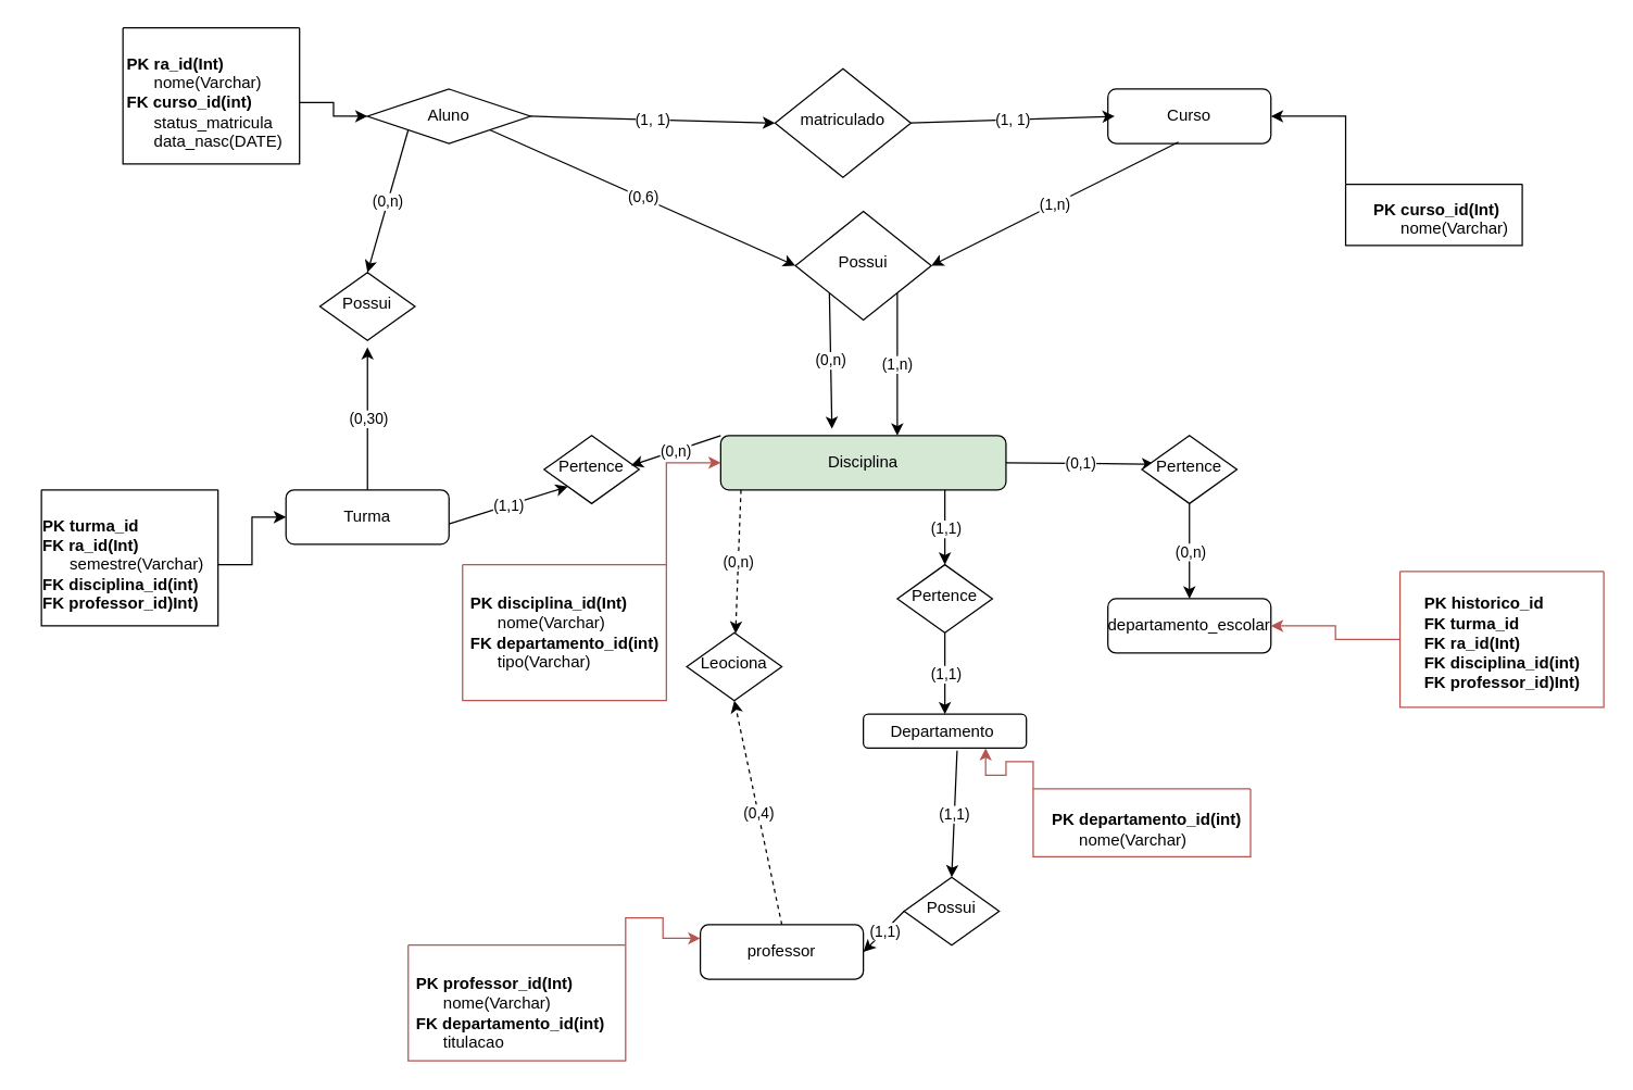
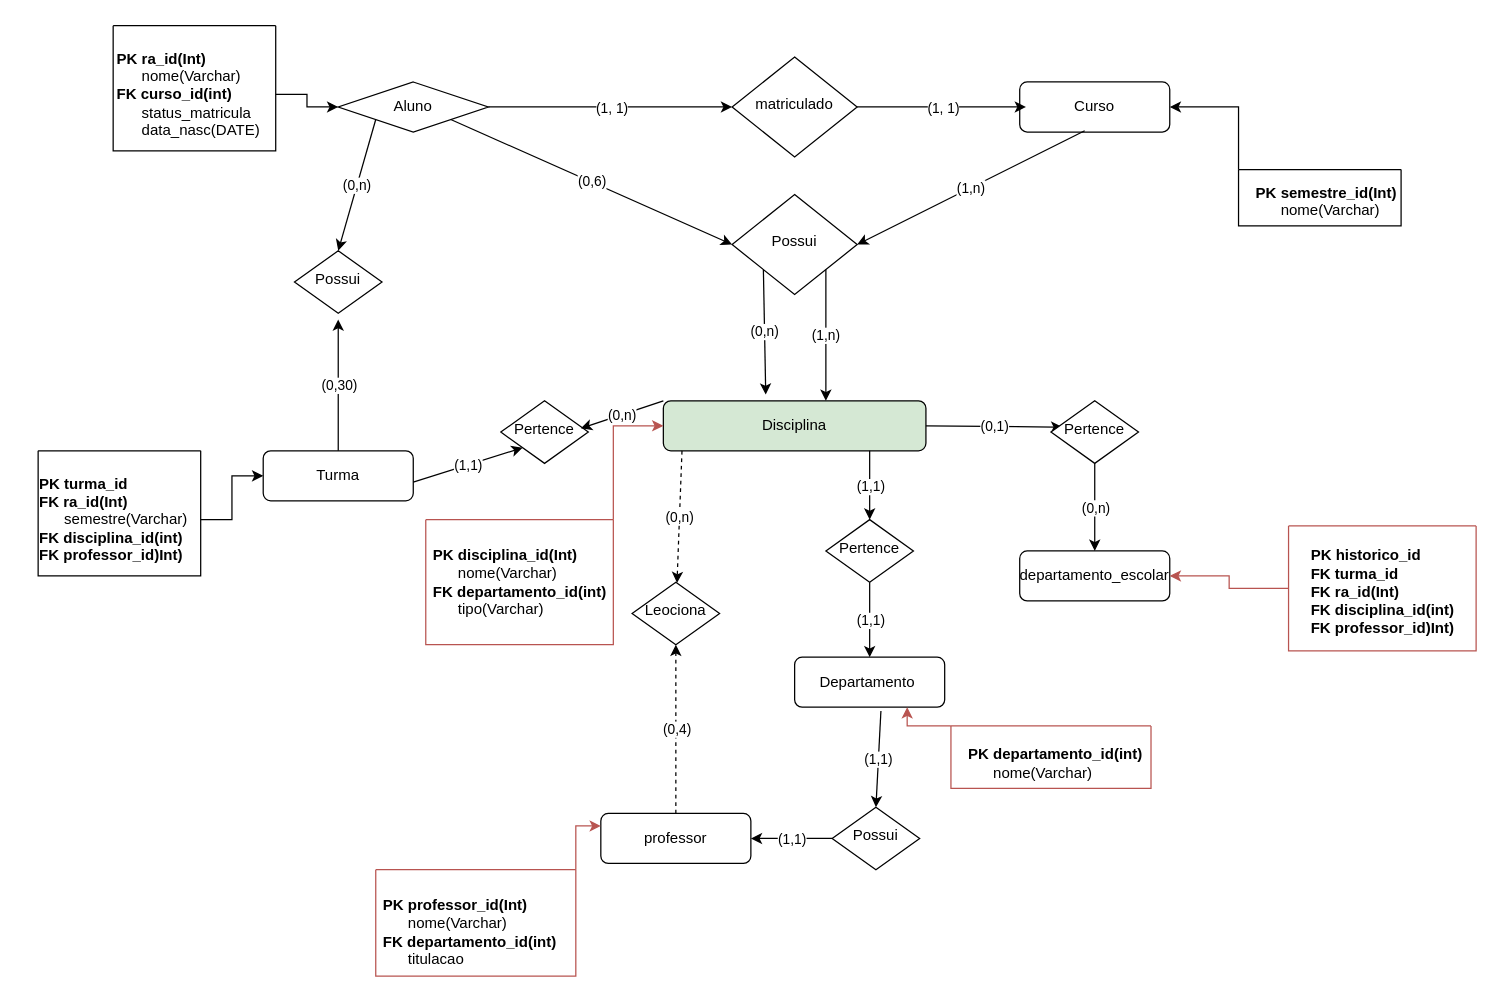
- <mxCell id="3" value="matriculado" style="rhombus;whiteSpace=wrap;html=1;shadow=0;fontFamily=Helvetica;fontSize=12;align=center;strokeWidth=1;spacing=6;spacingTop=-4;" parent="1" vertex="1"><mxGeometry x="570" y="50" width="100" height="80" as="geometry" /></mxCell>
+ <mxCell id="3" value="matriculado" style="rhombus;whiteSpace=wrap;html=1;shadow=0;fontFamily=Helvetica;fontSize=12;align=center;strokeWidth=1;spacing=6;spacingTop=-4;" parent="1" vertex="1"><mxGeometry x="585" y="45" width="100" height="80" as="geometry" /></mxCell>
- <mxCell id="74" value="&lt;div style=&quot;text-align: justify;&quot;&gt;&lt;span style=&quot;background-color: initial;&quot;&gt;&lt;b&gt;PK curso_id(Int)&lt;/b&gt;&lt;/span&gt;&lt;/div&gt;&lt;div style=&quot;text-align: justify;&quot;&gt;&amp;nbsp; &amp;nbsp; &amp;nbsp; nome(Varchar)&lt;/div&gt;&lt;div style=&quot;text-align: justify;&quot;&gt;&lt;br&gt;&lt;/div&gt;" style="text;html=1;align=center;verticalAlign=middle;resizable=0;points=[];autosize=1;strokeColor=none;fillColor=none;" vertex="1" parent="73"><mxGeometry x="10" y="2.5" width="120" height="60" as="geometry" /></mxCell>
+ <mxCell id="74" value="&lt;div style=&quot;text-align: justify;&quot;&gt;&lt;span style=&quot;background-color: initial;&quot;&gt;&lt;b&gt;PK semestre_id(Int)&lt;/b&gt;&lt;/span&gt;&lt;/div&gt;&lt;div style=&quot;text-align: justify;&quot;&gt;&amp;nbsp; &amp;nbsp; &amp;nbsp; nome(Varchar)&lt;/div&gt;&lt;div style=&quot;text-align: justify;&quot;&gt;&lt;br&gt;&lt;/div&gt;" style="text;html=1;align=center;verticalAlign=middle;resizable=0;points=[];autosize=1;strokeColor=none;fillColor=none;" vertex="1" parent="73"><mxGeometry x="10" y="2.5" width="120" height="60" as="geometry" /></mxCell>
- <mxCell id="27" value="Departamento&amp;nbsp;" style="rounded=1;whiteSpace=wrap;html=1;fontSize=12;glass=0;strokeWidth=1;shadow=0;" vertex="1" parent="1"><mxGeometry x="635" y="525" width="120" height="25" as="geometry" /></mxCell>
+ <mxCell id="27" value="Departamento&amp;nbsp;" style="rounded=1;whiteSpace=wrap;html=1;fontSize=12;glass=0;strokeWidth=1;shadow=0;" vertex="1" parent="1"><mxGeometry x="635" y="525" width="120" height="40" as="geometry" /></mxCell>
- <mxCell id="37" value="professor" style="rounded=1;whiteSpace=wrap;html=1;fontSize=12;glass=0;strokeWidth=1;shadow=0;" vertex="1" parent="1"><mxGeometry x="515" y="680" width="120" height="40" as="geometry" /></mxCell>
+ <mxCell id="37" value="professor" style="rounded=1;whiteSpace=wrap;html=1;fontSize=12;glass=0;strokeWidth=1;shadow=0;" vertex="1" parent="1"><mxGeometry x="480" y="650" width="120" height="40" as="geometry" /></mxCell>
